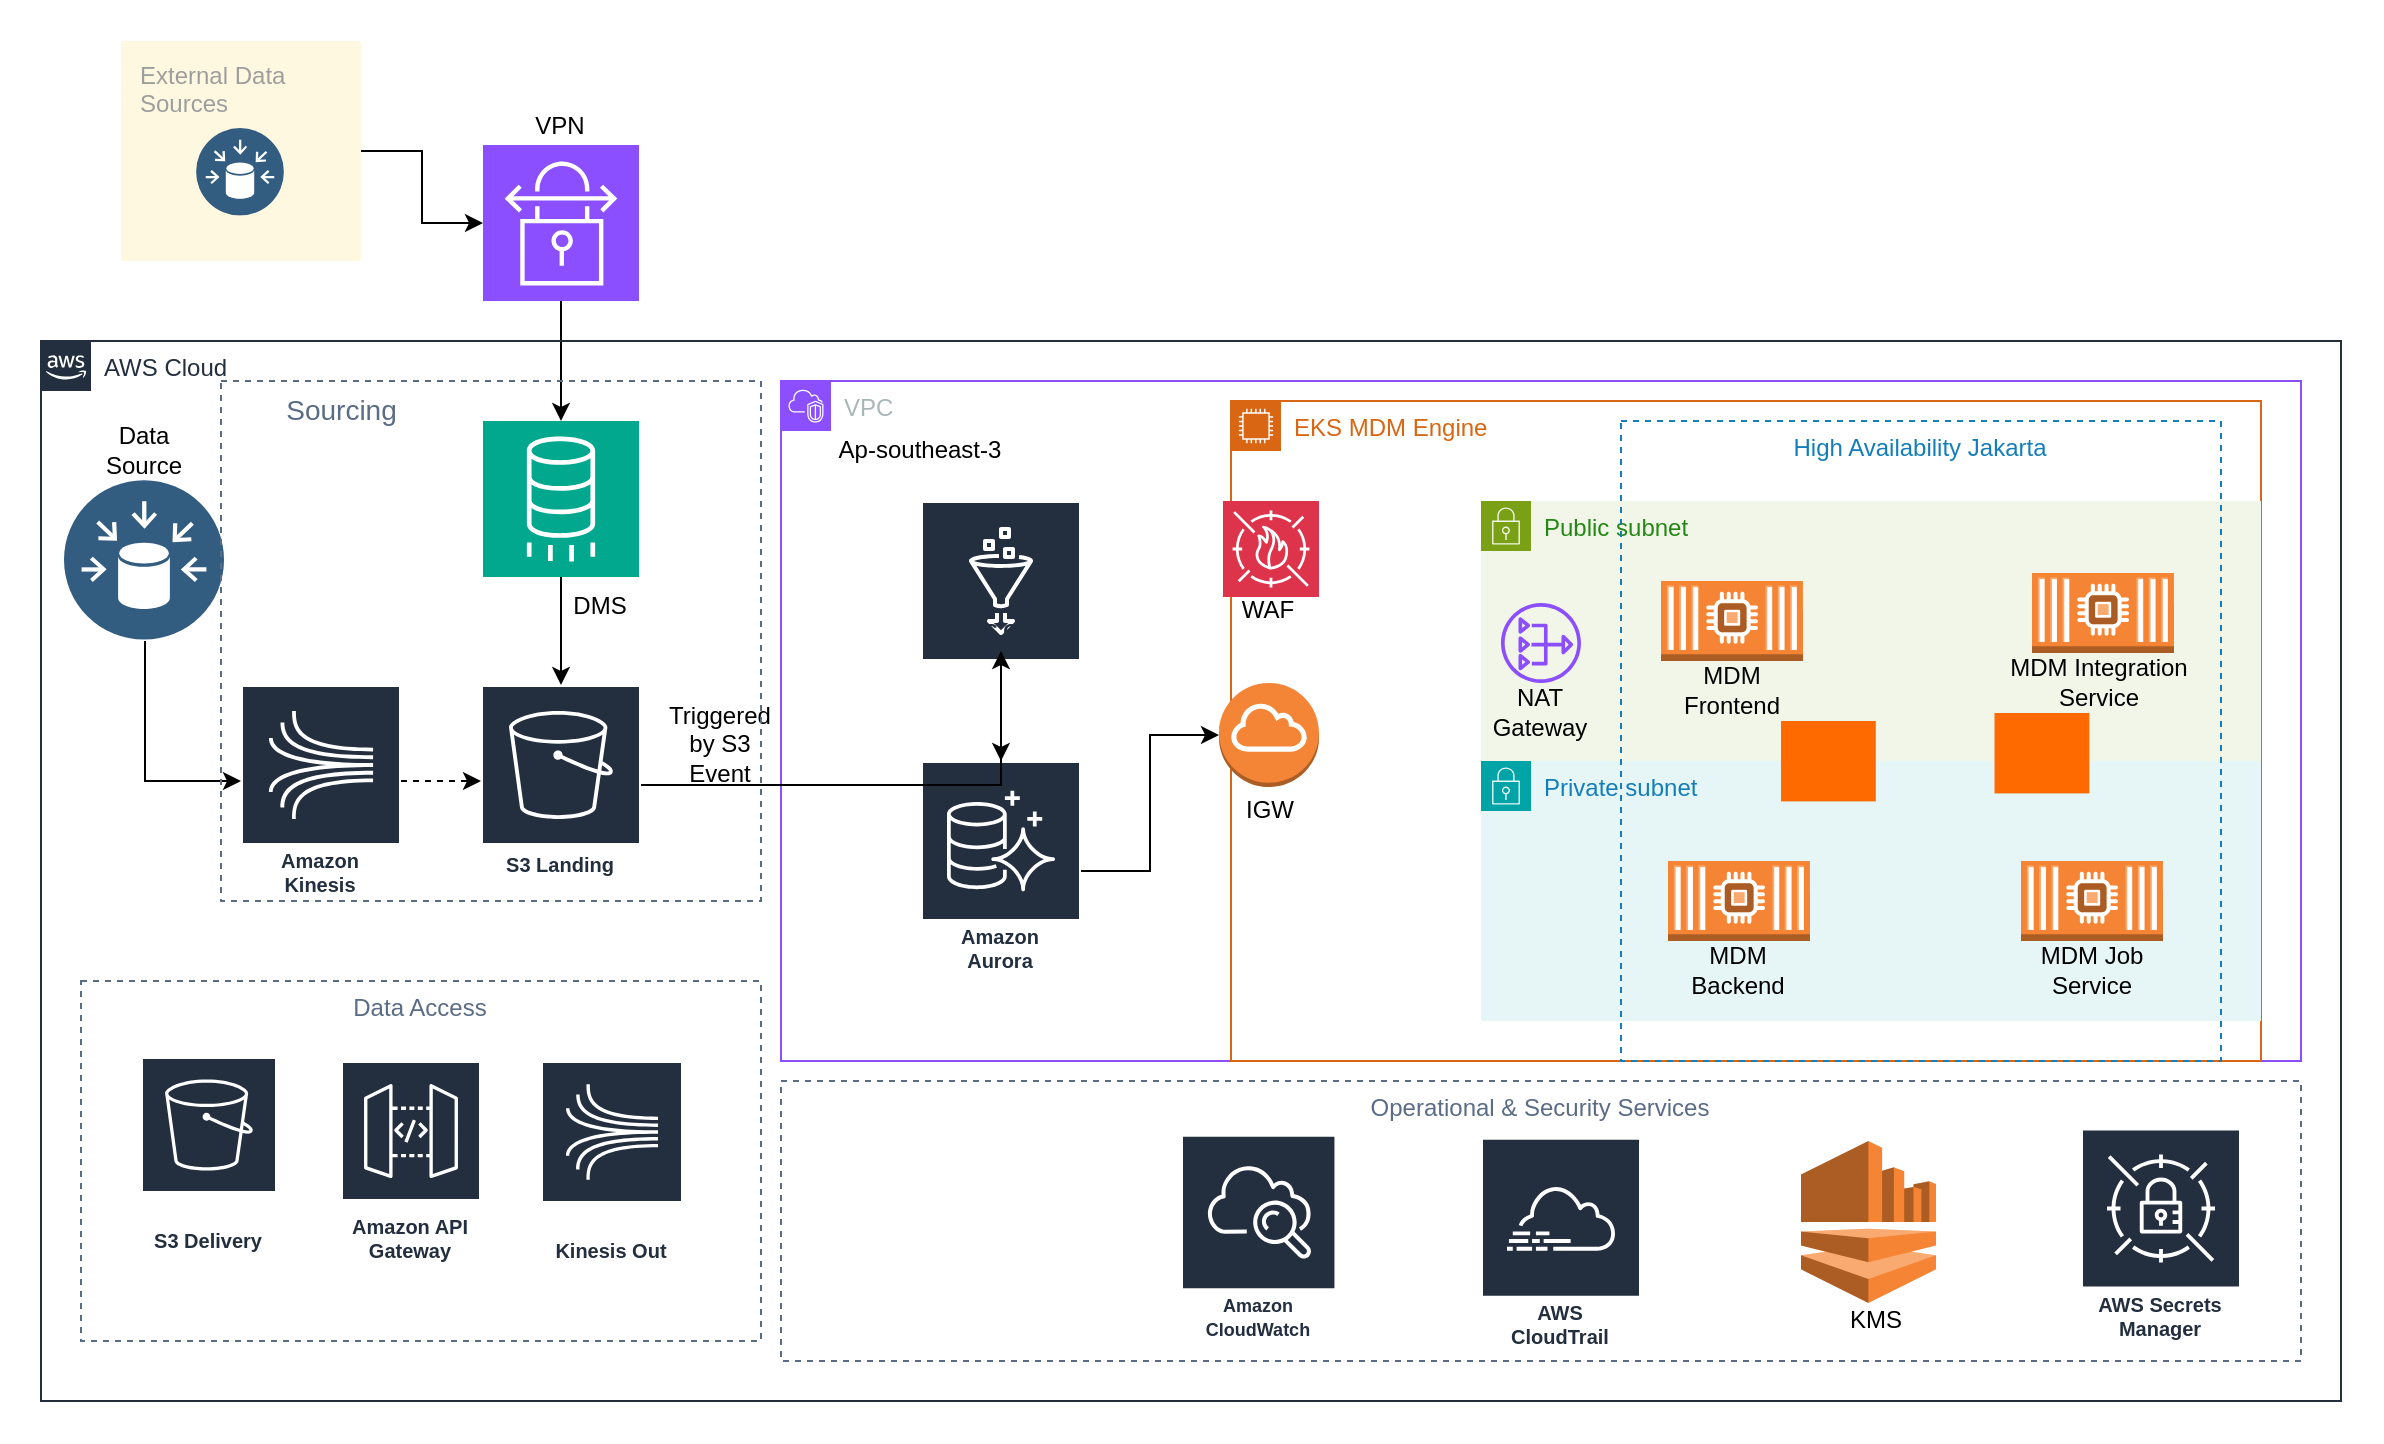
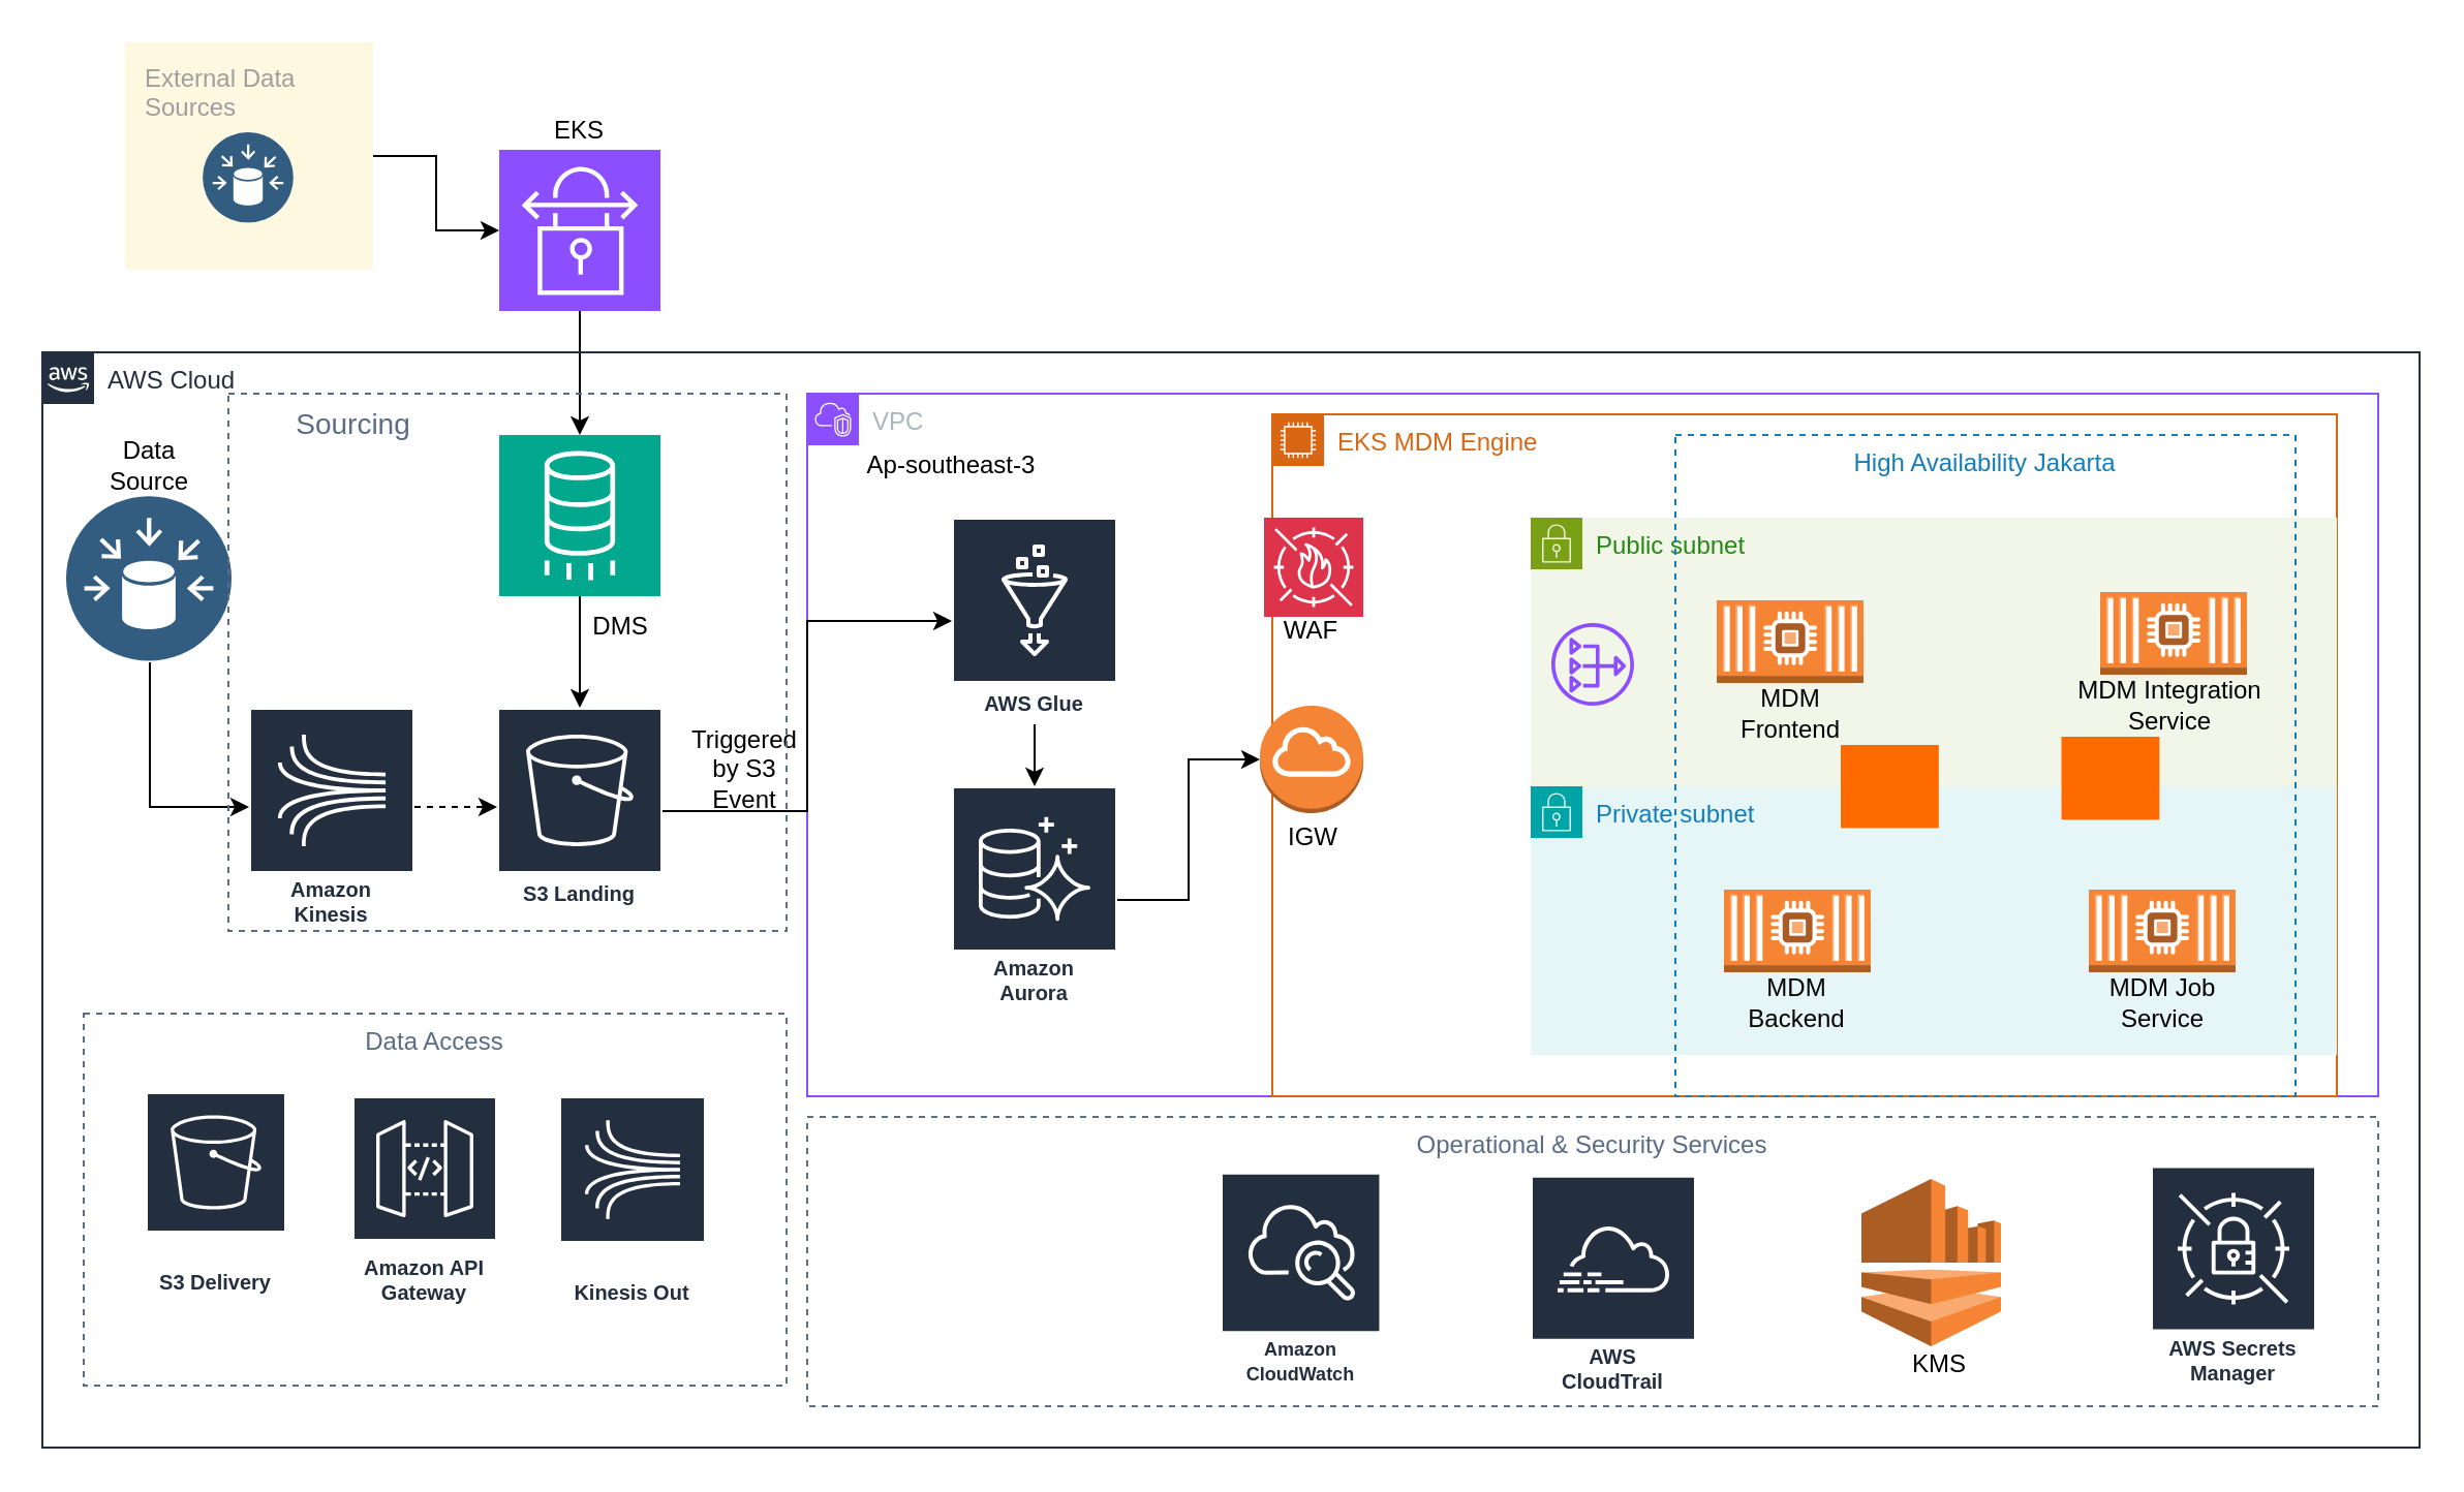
- <mxCell id="61" value="VPN" style="text;html=1;align=center;verticalAlign=middle;whiteSpace=wrap;rounded=0;" vertex="1" parent="1"><mxGeometry x="250" y="48" width="60" height="30" as="geometry" /></mxCell>
+ <mxCell id="61" value="EKS" style="text;html=1;align=center;verticalAlign=middle;whiteSpace=wrap;rounded=0;" vertex="1" parent="1"><mxGeometry x="250" y="48" width="60" height="30" as="geometry" /></mxCell>
- <mxCell id="44" value="AWS Glue" style="sketch=0;outlineConnect=0;fontColor=#232F3E;gradientColor=none;strokeColor=#ffffff;fillColor=#232F3E;dashed=0;verticalLabelPosition=middle;verticalAlign=bottom;align=center;html=1;whiteSpace=wrap;fontSize=10;fontStyle=1;spacing=3;shape=mxgraph.aws4.productIcon;prIcon=mxgraph.aws4.glue;" vertex="1" parent="31"><mxGeometry x="70" y="60" width="80" height="75" as="geometry" /></mxCell>
+ <mxCell id="44" value="AWS Glue" style="sketch=0;outlineConnect=0;fontColor=#232F3E;gradientColor=none;strokeColor=#ffffff;fillColor=#232F3E;dashed=0;verticalLabelPosition=middle;verticalAlign=bottom;align=center;html=1;whiteSpace=wrap;fontSize=10;fontStyle=1;spacing=3;shape=mxgraph.aws4.productIcon;prIcon=mxgraph.aws4.glue;" vertex="1" parent="31"><mxGeometry x="70" y="60" width="80" height="100" as="geometry" /></mxCell>
- <mxCell id="36" value="NAT Gateway" style="text;html=1;align=center;verticalAlign=middle;whiteSpace=wrap;rounded=0;" vertex="1" parent="34"><mxGeometry y="91" width="60" height="30" as="geometry" /></mxCell>
